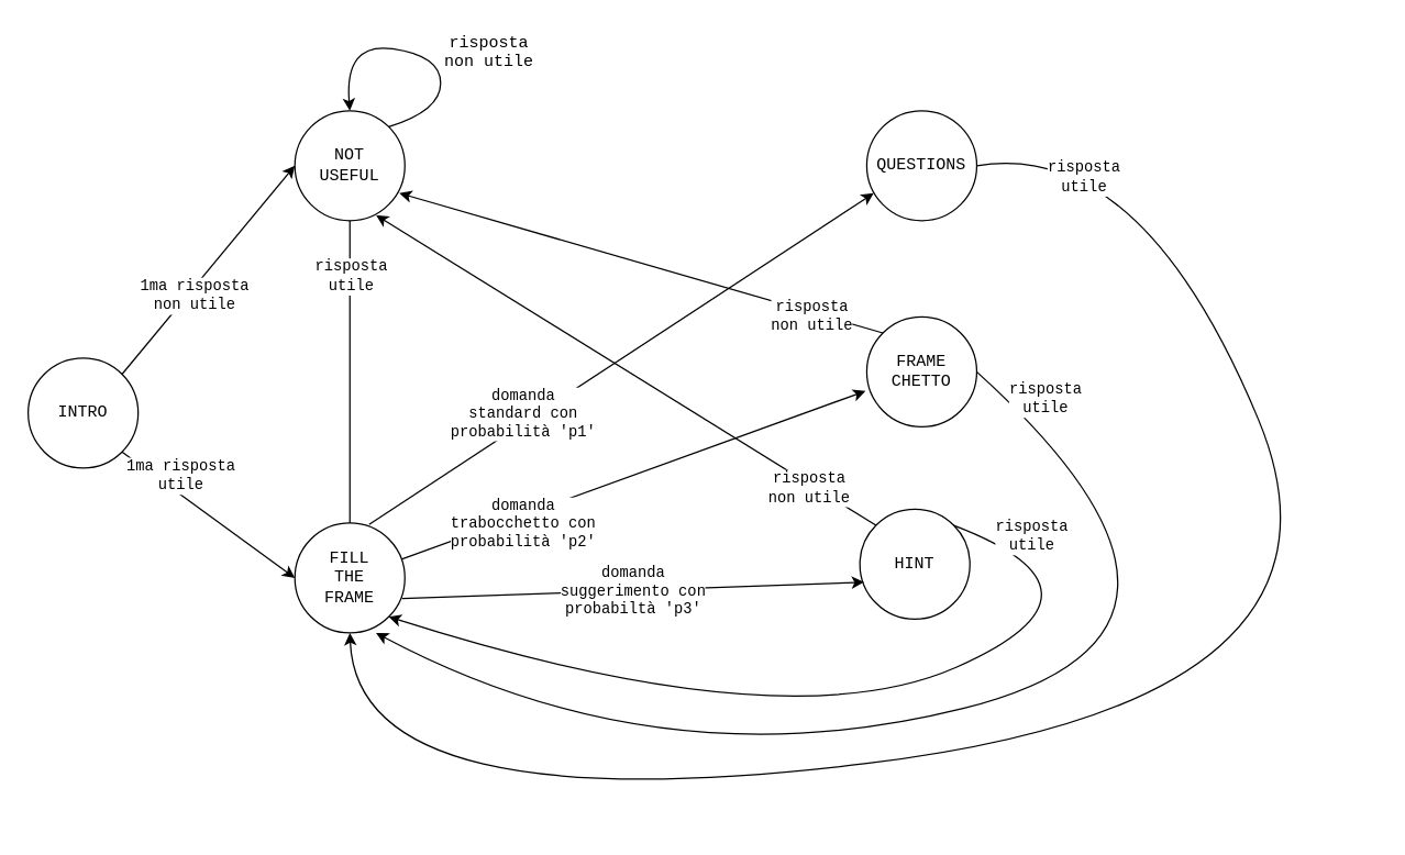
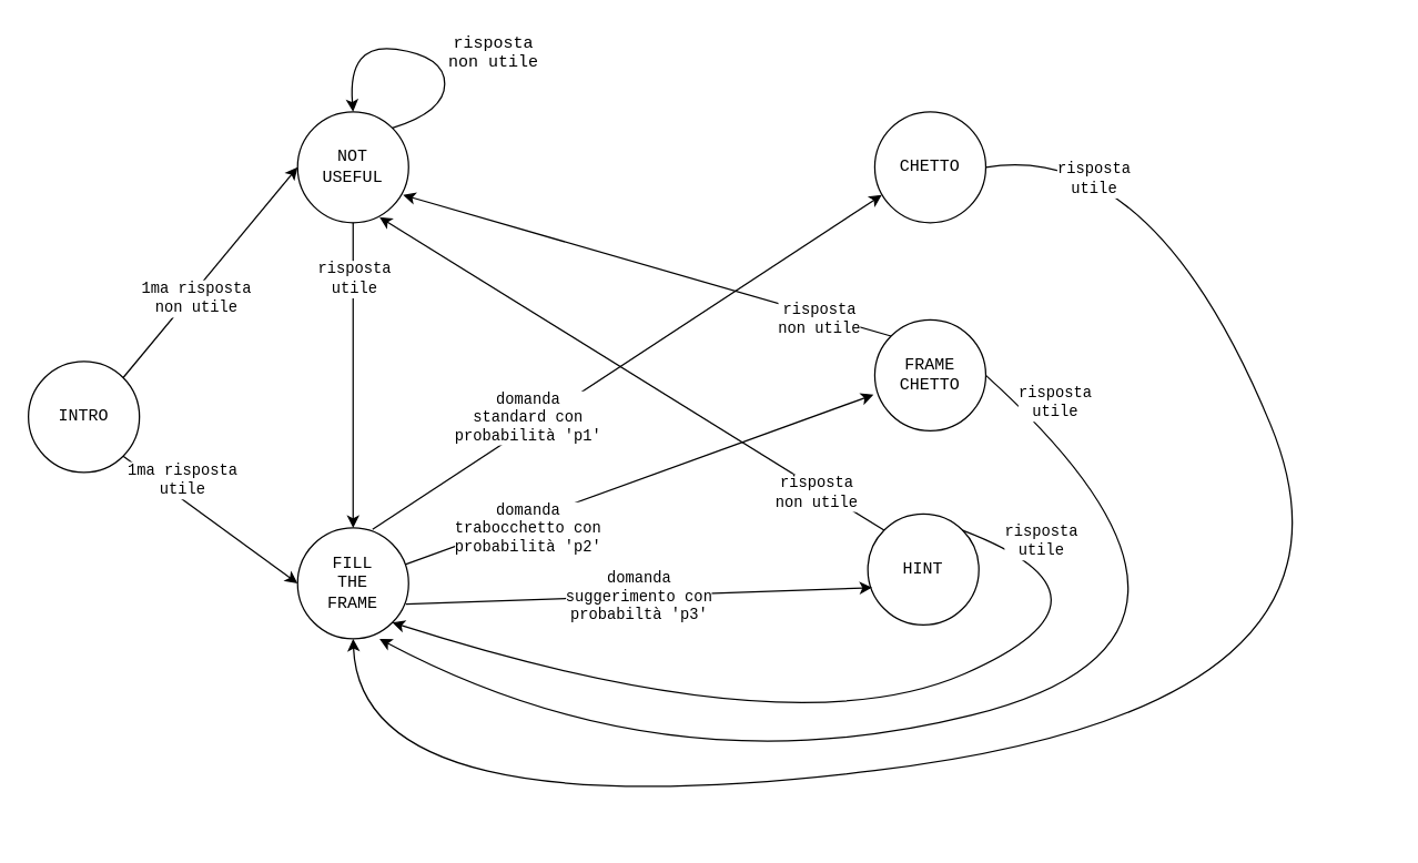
- <mxCell id="13" value="QUESTIONS" style="ellipse;whiteSpace=wrap;html=1;aspect=fixed;fontFamily=Courier New;" vertex="1" parent="1"><mxGeometry x="630" y="80" width="80" height="80" as="geometry" /></mxCell>
+ <mxCell id="13" value="CHETTO" style="ellipse;whiteSpace=wrap;html=1;aspect=fixed;fontFamily=Courier New;" vertex="1" parent="1"><mxGeometry x="630" y="80" width="80" height="80" as="geometry" /></mxCell>
- <mxCell id="11" value="" style="endArrow=none;html=1;rounded=0;fontFamily=Courier New;exitX=0.5;exitY=1;exitDx=0;exitDy=0;entryX=0.5;entryY=0;entryDx=0;entryDy=0;" edge="1" parent="1" source="3" target="4"><mxGeometry relative="1" as="geometry"><mxPoint x="200" y="260" as="sourcePoint" /><mxPoint x="300" y="260" as="targetPoint" /></mxGeometry></mxCell>
+ <mxCell id="11" value="" style="endArrow=classic;html=1;rounded=0;fontFamily=Courier New;exitX=0.5;exitY=1;exitDx=0;exitDy=0;entryX=0.5;entryY=0;entryDx=0;entryDy=0;" edge="1" parent="1" source="3" target="4"><mxGeometry relative="1" as="geometry"><mxPoint x="200" y="260" as="sourcePoint" /><mxPoint x="300" y="260" as="targetPoint" /></mxGeometry></mxCell>
